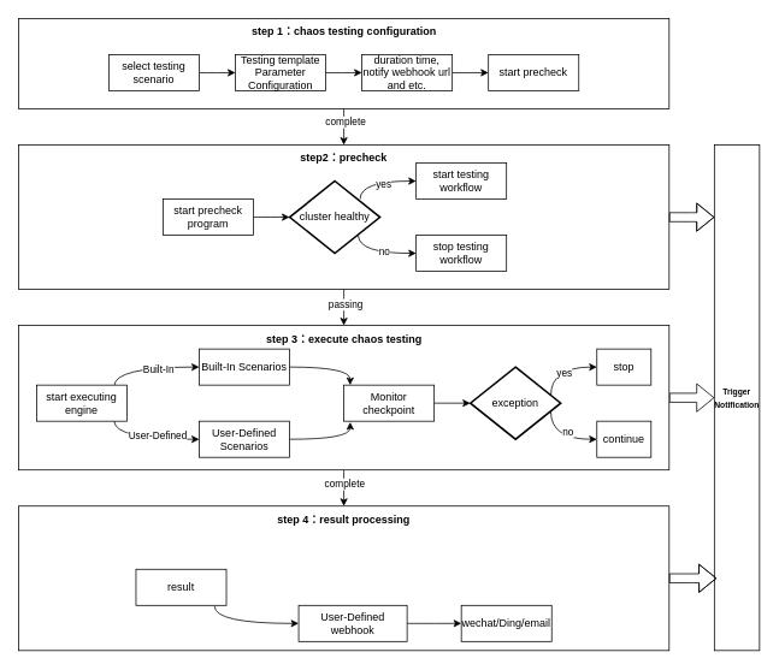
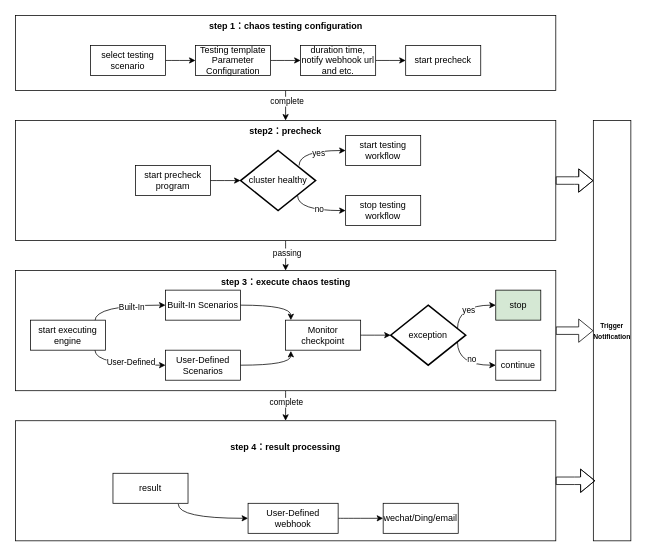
- <mxCell id="45" value="stop" style="rounded=0;whiteSpace=wrap;html=1;" vertex="1" parent="1"><mxGeometry x="660" y="386" width="60" height="40" as="geometry" /></mxCell>
+ <mxCell id="45" value="stop" style="rounded=0;whiteSpace=wrap;html=1;fillColor=#d5e8d4;" vertex="1" parent="1"><mxGeometry x="660" y="386" width="60" height="40" as="geometry" /></mxCell>
- <mxCell id="55" value="&lt;b&gt;step 4：result processing&lt;/b&gt;" style="text;html=1;align=center;verticalAlign=middle;whiteSpace=wrap;rounded=0;" vertex="1" parent="1"><mxGeometry x="295" y="560" width="170" height="30" as="geometry" /></mxCell>
+ <mxCell id="55" value="&lt;b&gt;step 4：result processing&lt;/b&gt;" style="text;html=1;align=center;verticalAlign=middle;whiteSpace=wrap;rounded=0;" vertex="1" parent="1"><mxGeometry x="295" y="580" width="170" height="30" as="geometry" /></mxCell>
